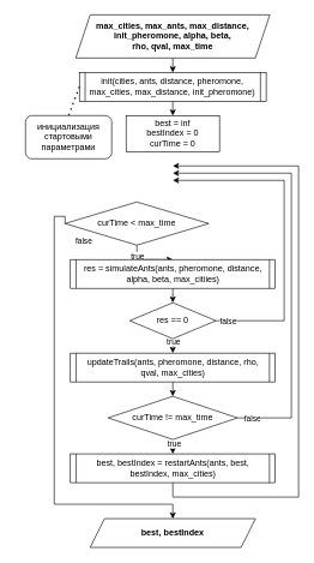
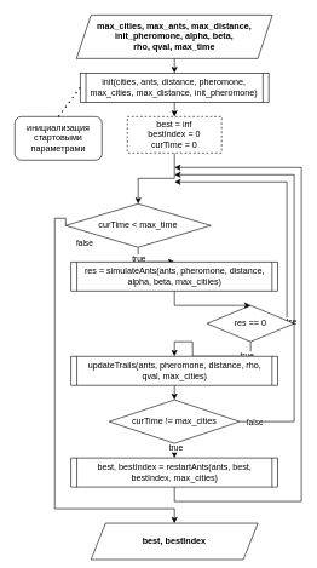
- <mxCell id="10" value="best = inf&lt;br&gt;bestIndex = 0&lt;br&gt;curTime = 0" style="rounded=0;whiteSpace=wrap;html=1;" vertex="1" parent="1"><mxGeometry x="175" y="160" width="130" height="50" as="geometry" /></mxCell>
+ <mxCell id="10" value="best = inf&lt;br&gt;bestIndex = 0&lt;br&gt;curTime = 0" style="rounded=0;whiteSpace=wrap;html=1;dashed=1;" vertex="1" parent="1"><mxGeometry x="175" y="160" width="130" height="50" as="geometry" /></mxCell>
- <mxCell id="7" value="инициализация стартовыми параметрами" style="rounded=1;whiteSpace=wrap;html=1;" vertex="1" parent="1"><mxGeometry x="35" y="160" width="120" height="60" as="geometry" /></mxCell>
+ <mxCell id="7" value="инициализация стартовыми параметрами" style="rounded=1;whiteSpace=wrap;html=1;" vertex="1" parent="1"><mxGeometry x="20" y="160" width="120" height="60" as="geometry" /></mxCell>
+ <mxCell id="9" style="edgeStyle=orthogonalEdgeStyle;rounded=0;orthogonalLoop=1;jettySize=auto;html=1;exitX=0.5;exitY=1;exitDx=0;exitDy=0;entryX=0.5;entryY=0;entryDx=0;entryDy=0;" edge="1" parent="1" source="10" target="15"><mxGeometry relative="1" as="geometry" /></mxCell>
- <mxCell id="20" value="res == 0" style="rhombus;whiteSpace=wrap;html=1;" vertex="1" parent="1"><mxGeometry x="180" y="420" width="120" height="50" as="geometry" /></mxCell>
+ <mxCell id="20" value="res == 0" style="rhombus;whiteSpace=wrap;html=1;" vertex="1" parent="1"><mxGeometry x="285" y="420" width="120" height="50" as="geometry" /></mxCell>
- <mxCell id="29" value="curTime != max_time" style="rhombus;whiteSpace=wrap;html=1;" vertex="1" parent="1"><mxGeometry x="150" y="550" width="180" height="60" as="geometry" /></mxCell>
+ <mxCell id="29" value="curTime != max_cities" style="rhombus;whiteSpace=wrap;html=1;" vertex="1" parent="1"><mxGeometry x="150" y="550" width="180" height="60" as="geometry" /></mxCell>
- <mxCell id="4" value="best, bestIndex" style="shape=parallelogram;perimeter=parallelogramPerimeter;whiteSpace=wrap;html=1;fixedSize=1;fontStyle=1" vertex="1" parent="1"><mxGeometry x="125" y="720" width="230" height="40" as="geometry" /></mxCell>
+ <mxCell id="4" value="best, bestIndex" style="shape=parallelogram;perimeter=parallelogramPerimeter;whiteSpace=wrap;html=1;fixedSize=1;fontStyle=1" vertex="1" parent="1"><mxGeometry x="125" y="720" width="230" height="50" as="geometry" /></mxCell>
